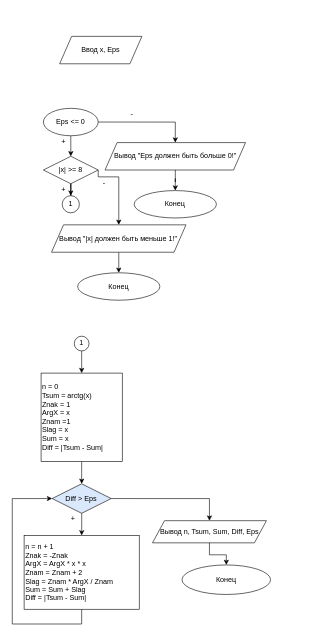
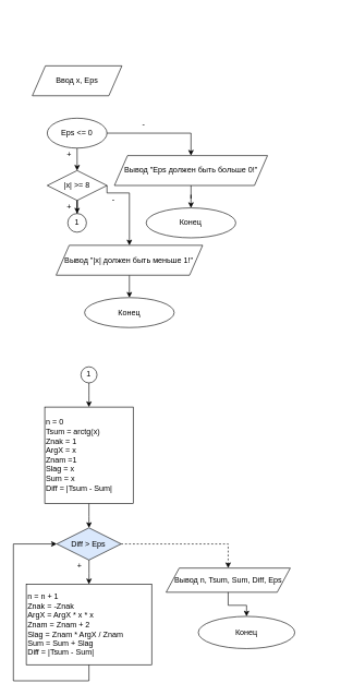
- <mxCell id="17" value="&lt;font style=&quot;vertical-align: inherit&quot;&gt;&lt;font style=&quot;vertical-align: inherit&quot;&gt;Ввод x, Eps&lt;/font&gt;&lt;/font&gt;" style="shape=parallelogram;perimeter=parallelogramPerimeter;whiteSpace=wrap;html=1;fixedSize=1;" vertex="1" parent="16"><mxGeometry x="50" y="40" width="137.143" height="45.714" as="geometry" /></mxCell>
+ <mxCell id="17" value="&lt;font style=&quot;vertical-align: inherit&quot;&gt;&lt;font style=&quot;vertical-align: inherit&quot;&gt;Ввод x, Eps&lt;/font&gt;&lt;/font&gt;" style="shape=parallelogram;perimeter=parallelogramPerimeter;whiteSpace=wrap;html=1;fixedSize=1;" vertex="1" parent="16"><mxGeometry y="80" width="137.143" height="45.714" as="geometry" /></mxCell>
- <mxCell id="13" style="edgeStyle=orthogonalEdgeStyle;rounded=0;orthogonalLoop=1;jettySize=auto;html=1;exitX=1;exitY=0.5;exitDx=0;exitDy=0;" edge="1" parent="2" source="6" target="12"><mxGeometry relative="1" as="geometry"><mxPoint x="320" y="270.945" as="targetPoint" /></mxGeometry></mxCell>
+ <mxCell id="13" style="edgeStyle=orthogonalEdgeStyle;rounded=0;orthogonalLoop=1;jettySize=auto;html=1;exitX=1;exitY=0.5;exitDx=0;exitDy=0;dashed=1;" edge="1" parent="2" source="6" target="12"><mxGeometry relative="1" as="geometry"><mxPoint x="320" y="270.945" as="targetPoint" /></mxGeometry></mxCell>
